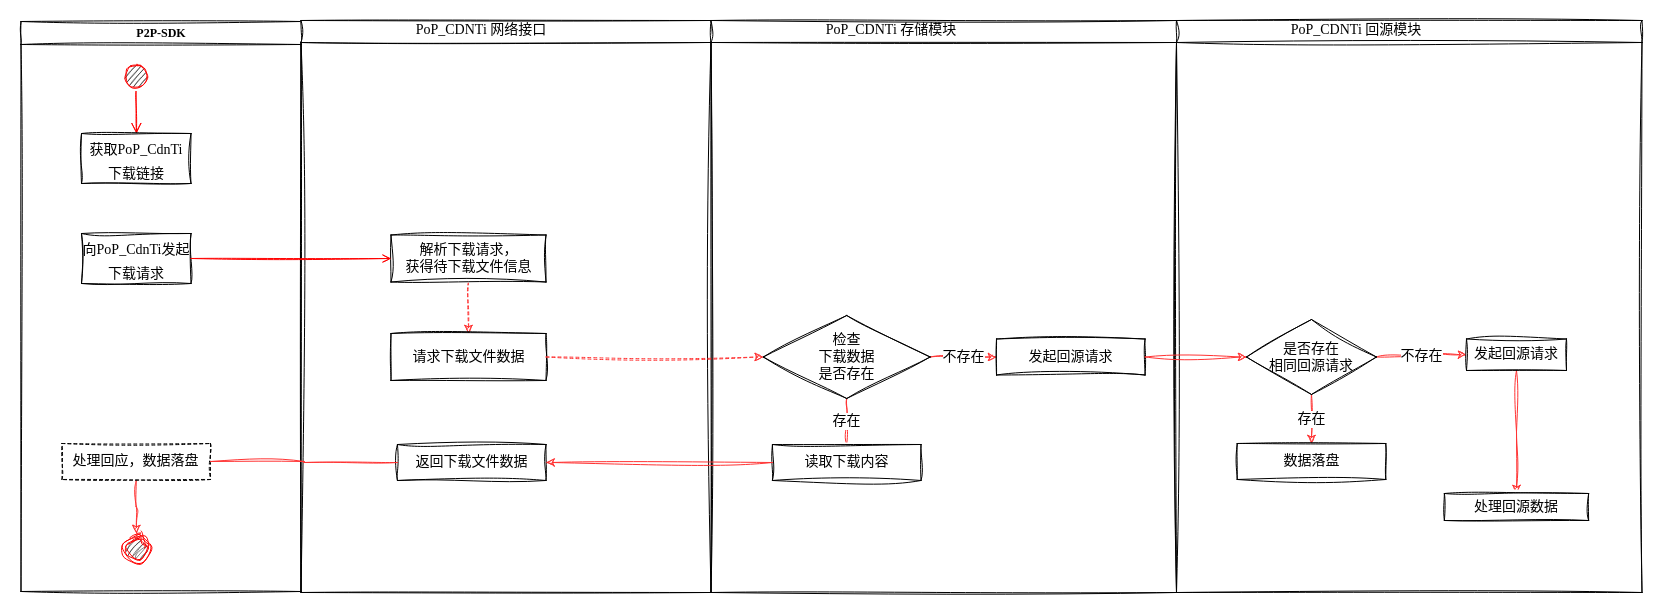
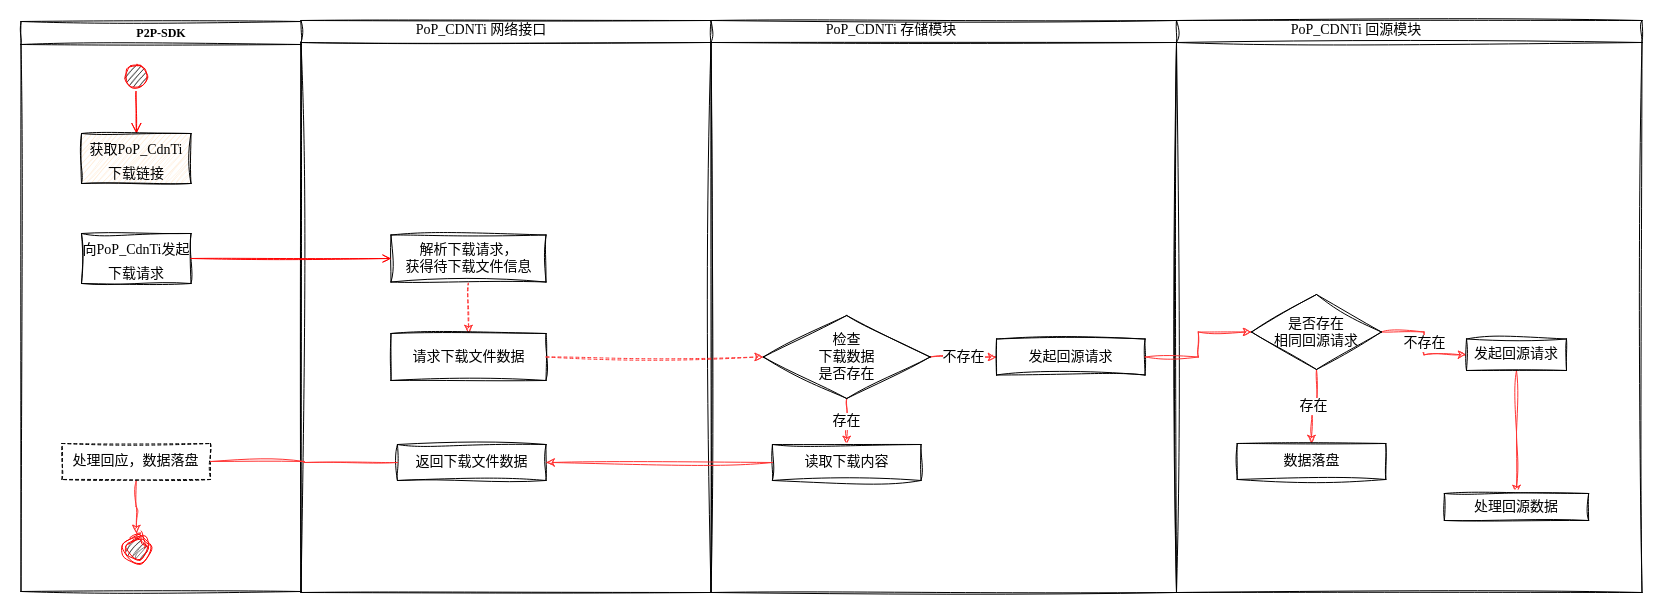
- <mxCell id="5" value="&lt;font face=&quot;Aa花语·紫罗兰永恒&quot;&gt;&lt;font style=&quot;font-size: 14px;&quot;&gt;获取PoP_CdnTi&lt;br&gt;下载链接&lt;/font&gt;&lt;br&gt;&lt;/font&gt;" style="rounded=0;whiteSpace=wrap;html=1;sketch=1;hachureGap=4;jiggle=2;fontFamily=Architects Daughter;fontSource=https%3A%2F%2Ffonts.googleapis.com%2Fcss%3Ffamily%3DArchitects%2BDaughter;fontSize=20;" vertex="1" parent="2"><mxGeometry x="60.5" y="112" width="109.5" height="50" as="geometry" /></mxCell>
+ <mxCell id="5" value="&lt;font face=&quot;Aa花语·紫罗兰永恒&quot;&gt;&lt;font style=&quot;font-size: 14px;&quot;&gt;获取PoP_CdnTi&lt;br&gt;下载链接&lt;/font&gt;&lt;br&gt;&lt;/font&gt;" style="rounded=0;whiteSpace=wrap;html=1;sketch=1;hachureGap=4;jiggle=2;fontFamily=Architects Daughter;fontSource=https%3A%2F%2Ffonts.googleapis.com%2Fcss%3Ffamily%3DArchitects%2BDaughter;fontSize=20;fillColor=#ffe6cc;" vertex="1" parent="2"><mxGeometry x="60.5" y="112" width="109.5" height="50" as="geometry" /></mxCell>
- <mxCell id="31" value="&lt;font face=&quot;Aa花语·紫罗兰永恒&quot; color=&quot;#000000&quot;&gt;是否存在&lt;br&gt;相同回源请求&lt;/font&gt;" style="rhombus;whiteSpace=wrap;html=1;sketch=1;hachureGap=4;jiggle=2;fontFamily=Architects Daughter;fontSource=https%3A%2F%2Ffonts.googleapis.com%2Fcss%3Ffamily%3DArchitects%2BDaughter;fontSize=14;fontColor=#FF3333;" vertex="1" parent="27"><mxGeometry x="70" y="299" width="130" height="75" as="geometry" /></mxCell>
+ <mxCell id="31" value="&lt;font face=&quot;Aa花语·紫罗兰永恒&quot; color=&quot;#000000&quot;&gt;是否存在&lt;br&gt;相同回源请求&lt;/font&gt;" style="rhombus;whiteSpace=wrap;html=1;sketch=1;hachureGap=4;jiggle=2;fontFamily=Architects Daughter;fontSource=https%3A%2F%2Ffonts.googleapis.com%2Fcss%3Ffamily%3DArchitects%2BDaughter;fontSize=14;fontColor=#FF3333;" vertex="1" parent="27"><mxGeometry x="75" y="274" width="130" height="75" as="geometry" /></mxCell>
- <mxCell id="19" value="&lt;font face=&quot;Aa花语·紫罗兰永恒&quot;&gt;存在&lt;/font&gt;" style="edgeStyle=orthogonalEdgeStyle;rounded=0;sketch=1;hachureGap=4;jiggle=2;orthogonalLoop=1;jettySize=auto;html=1;exitX=0.5;exitY=1;exitDx=0;exitDy=0;strokeColor=#FF3333;fontFamily=Architects Daughter;fontSource=https%3A%2F%2Ffonts.googleapis.com%2Fcss%3Ffamily%3DArchitects%2BDaughter;fontSize=14;fontColor=#000000;endArrow=none;" edge="1" parent="17" source="21" target="22"><mxGeometry relative="1" as="geometry" /></mxCell>
+ <mxCell id="19" value="&lt;font face=&quot;Aa花语·紫罗兰永恒&quot;&gt;存在&lt;/font&gt;" style="edgeStyle=orthogonalEdgeStyle;rounded=0;sketch=1;hachureGap=4;jiggle=2;orthogonalLoop=1;jettySize=auto;html=1;exitX=0.5;exitY=1;exitDx=0;exitDy=0;strokeColor=#FF3333;fontFamily=Architects Daughter;fontSource=https%3A%2F%2Ffonts.googleapis.com%2Fcss%3Ffamily%3DArchitects%2BDaughter;fontSize=14;fontColor=#000000;" edge="1" parent="17" source="21" target="22"><mxGeometry relative="1" as="geometry" /></mxCell>
